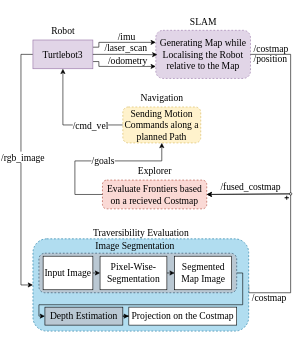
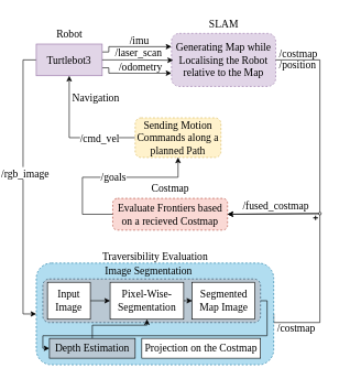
- <mxCell id="10" value="Navigation" style="text;html=1;align=center;verticalAlign=middle;resizable=0;points=[];autosize=1;strokeColor=none;fillColor=none;container=0;fontSize=16;fontFamily=Times New Roman;" parent="1" vertex="1"><mxGeometry x="190.003" y="148" width="90" height="30" as="geometry" /></mxCell>
+ <mxCell id="10" value="Navigation" style="text;html=1;align=center;verticalAlign=middle;resizable=0;points=[];autosize=1;strokeColor=none;fillColor=none;container=0;fontSize=16;fontFamily=Times New Roman;" parent="1" vertex="1"><mxGeometry x="65.003" y="133" width="90" height="30" as="geometry" /></mxCell>
- <mxCell id="18" value="Explorer" style="text;html=1;align=center;verticalAlign=middle;resizable=0;points=[];autosize=1;strokeColor=none;fillColor=none;container=0;fontSize=16;fontFamily=Times New Roman;" parent="1" vertex="1"><mxGeometry x="183" y="270" width="80" height="30" as="geometry" /></mxCell>
+ <mxCell id="18" value="Costmap" style="text;html=1;align=center;verticalAlign=middle;resizable=0;points=[];autosize=1;strokeColor=none;fillColor=none;container=0;fontSize=16;fontFamily=Times New Roman;" parent="1" vertex="1"><mxGeometry x="183" y="270" width="80" height="30" as="geometry" /></mxCell>
- <mxCell id="31" value="Input Image" style="rounded=0;whiteSpace=wrap;html=1;fontSize=16;fontFamily=Times New Roman;" parent="1" vertex="1"><mxGeometry x="37" y="427" width="83" height="56" as="geometry" /></mxCell>
+ <mxCell id="31" value="Input Image" style="rounded=0;whiteSpace=wrap;html=1;fontSize=16;fontFamily=Times New Roman;" parent="1" vertex="1"><mxGeometry x="37" y="427" width="65" height="56" as="geometry" /></mxCell>
- <mxCell id="36" value="" style="edgeStyle=orthogonalEdgeStyle;rounded=0;orthogonalLoop=1;jettySize=auto;html=1;fontSize=16;fontFamily=Times New Roman;" parent="1" source="37" target="38" edge="1"><mxGeometry relative="1" as="geometry" /></mxCell>
+ <mxCell id="36" value="" style="edgeStyle=orthogonalEdgeStyle;rounded=0;orthogonalLoop=1;jettySize=auto;html=1;fontSize=16;fontFamily=Times New Roman;" parent="1" source="37" target="33" edge="1"><mxGeometry relative="1" as="geometry" /></mxCell>
